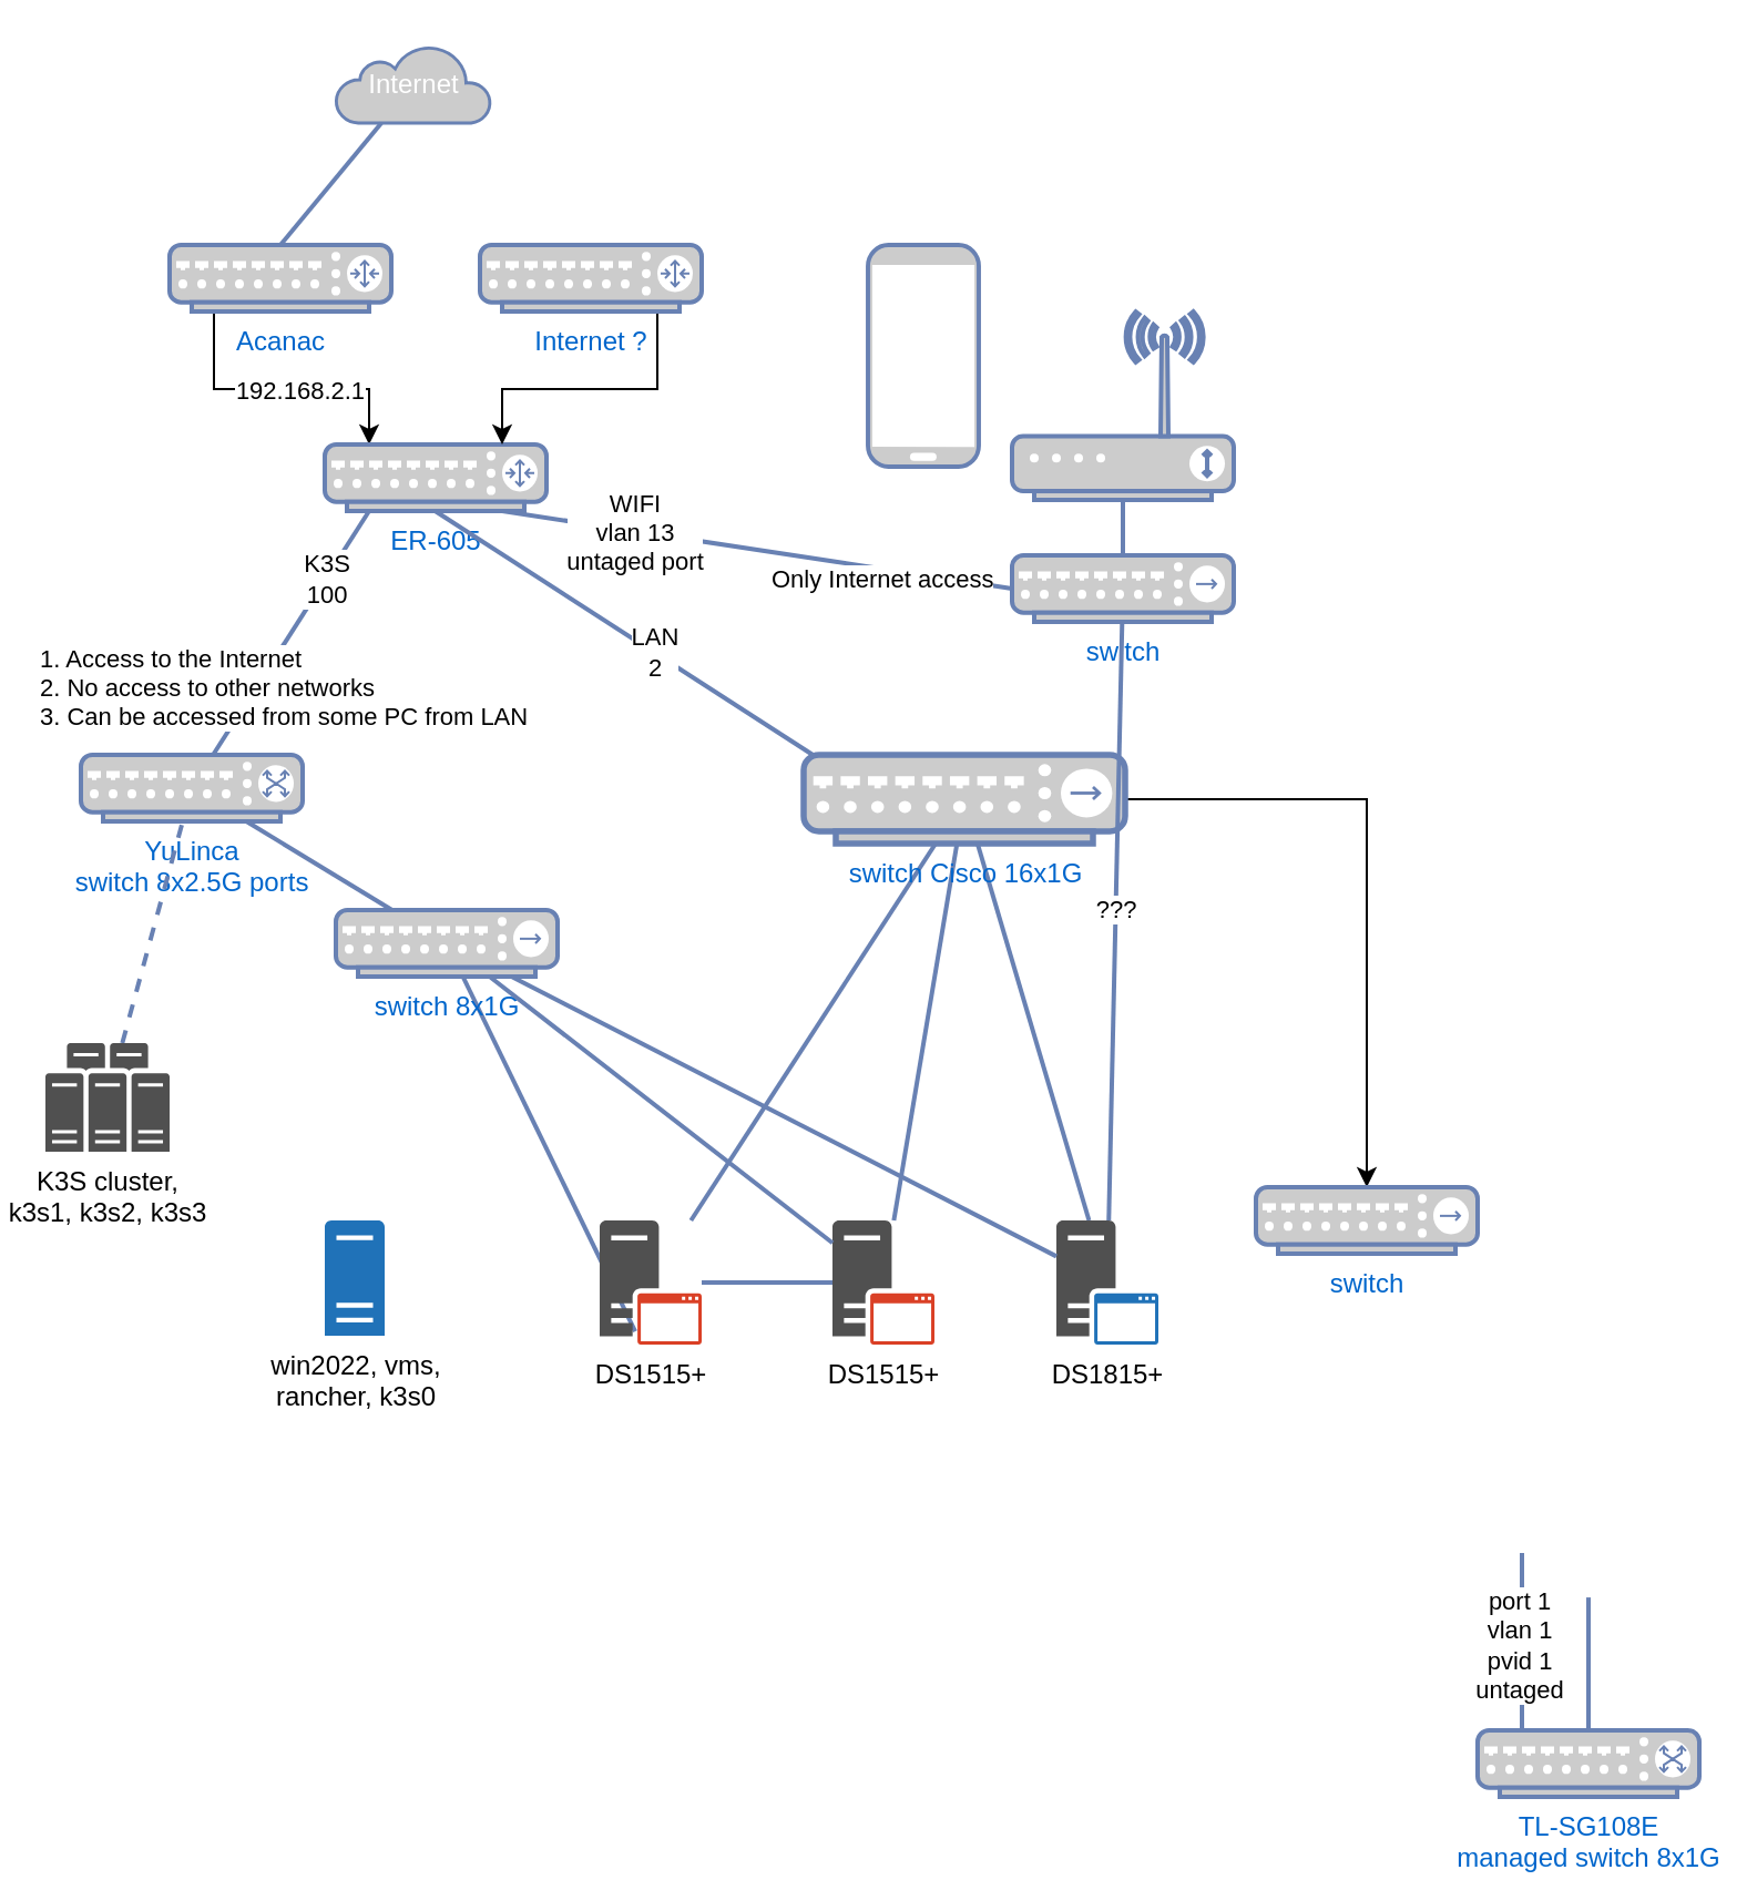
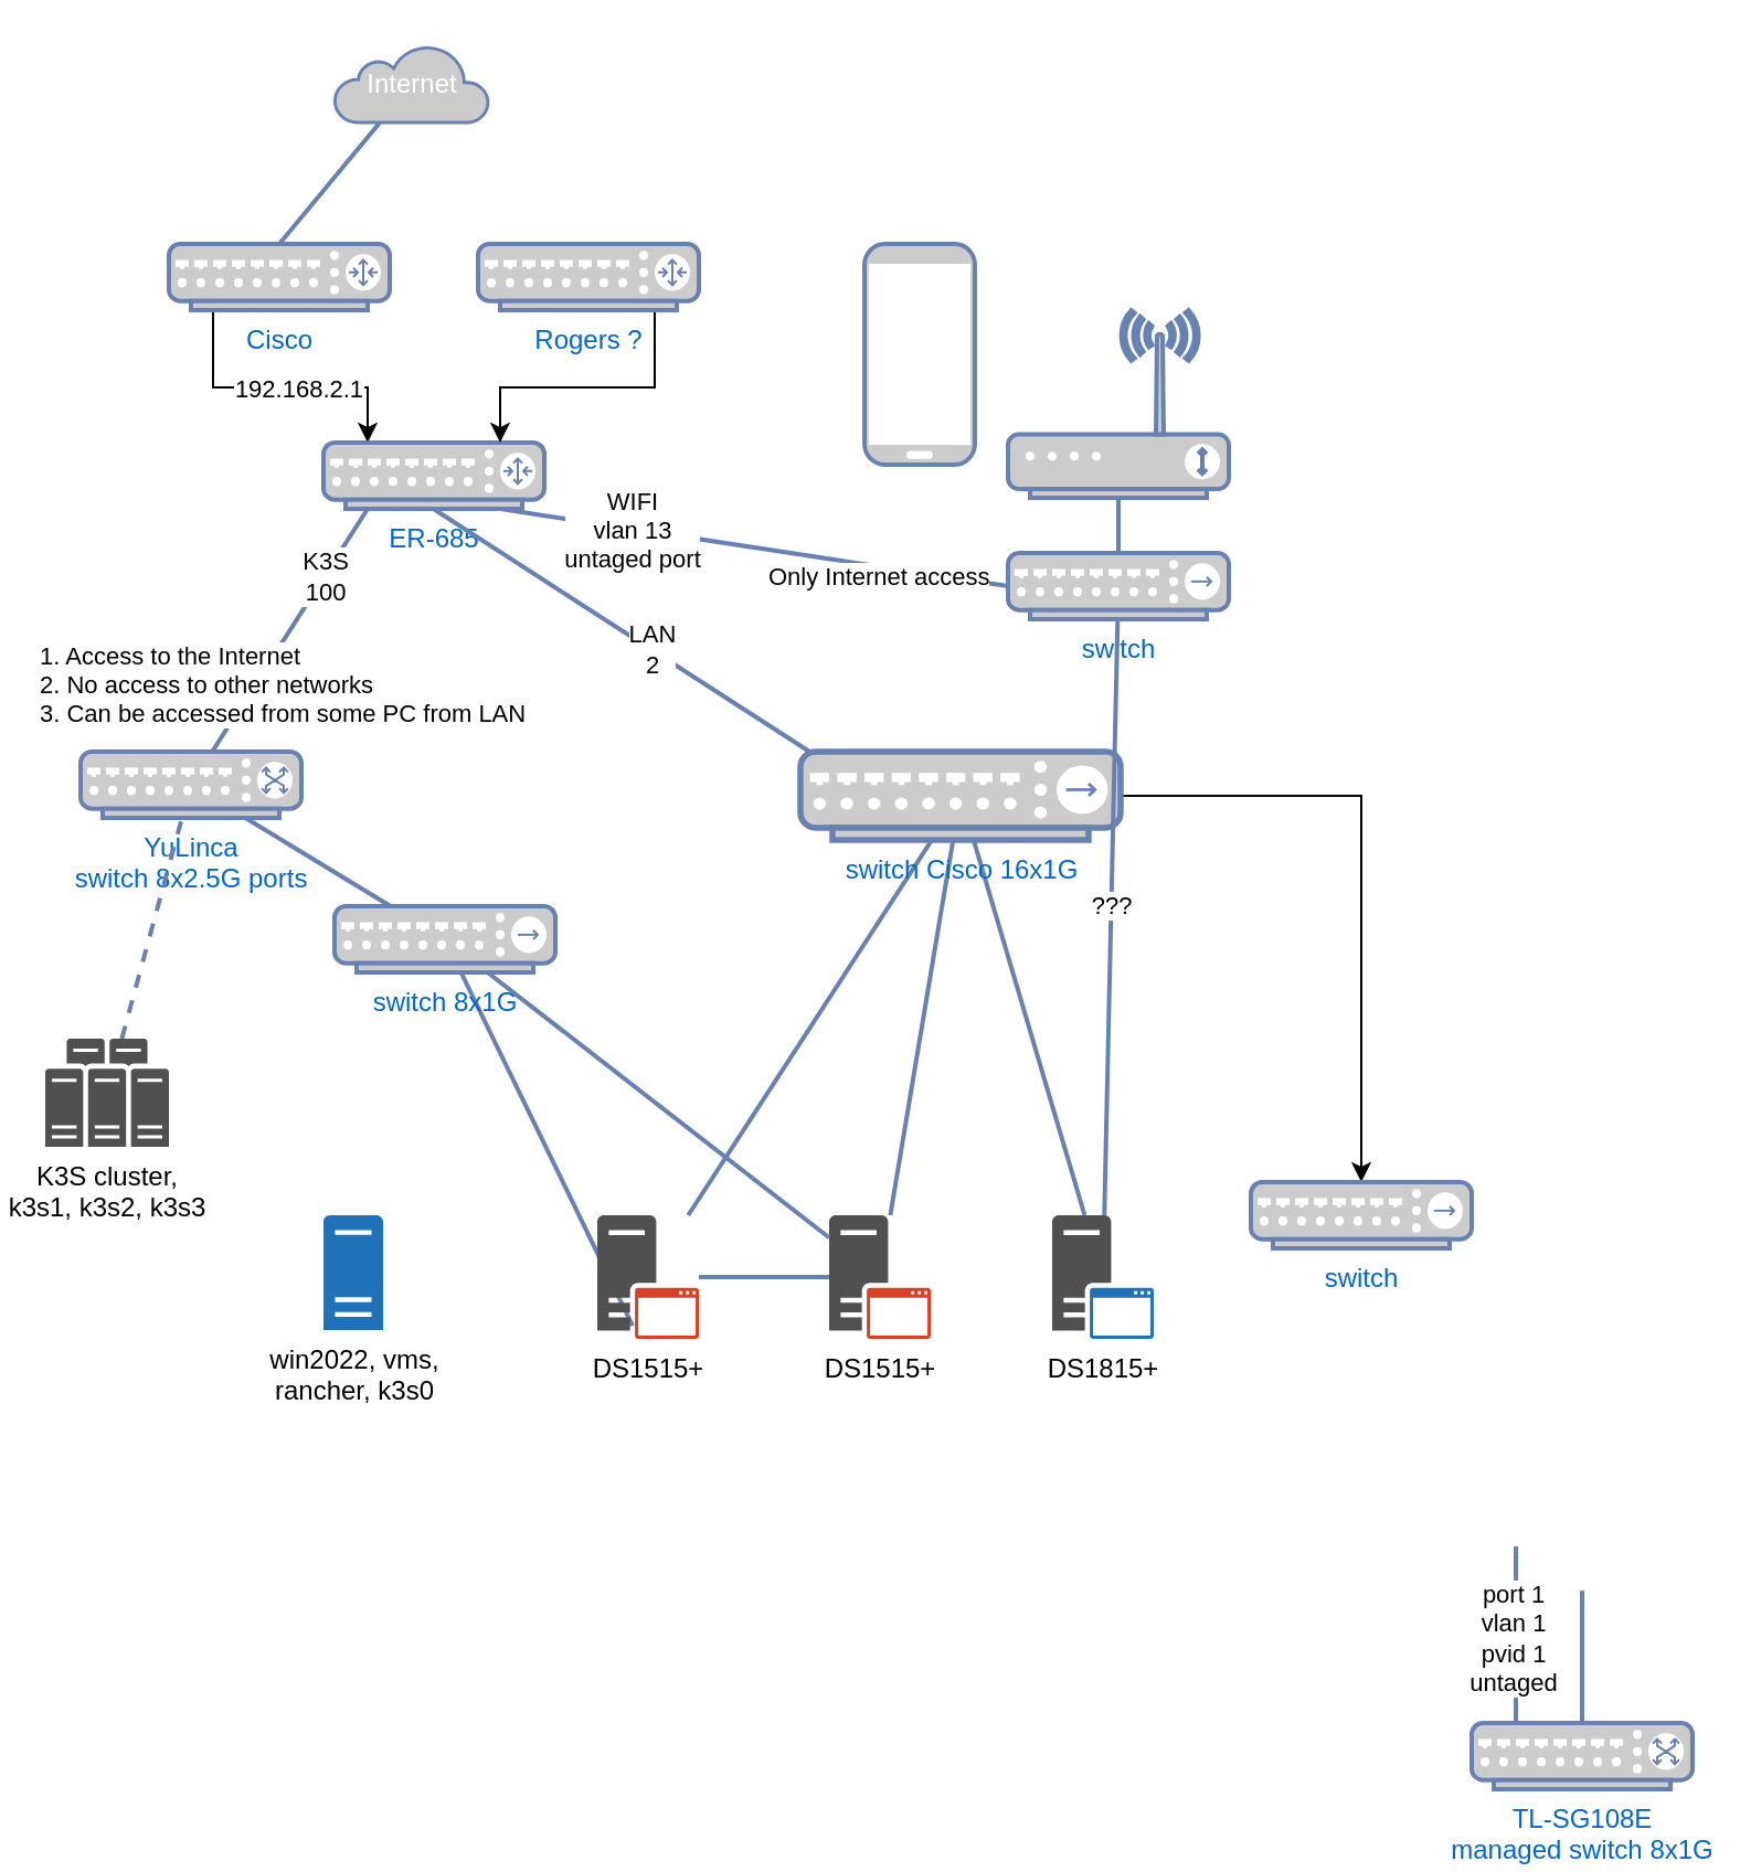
- <mxCell id="5" value="Acanac" style="fontColor=#0066CC;verticalAlign=top;verticalLabelPosition=bottom;labelPosition=center;align=center;html=1;outlineConnect=0;fillColor=#CCCCCC;strokeColor=#6881B3;gradientColor=none;gradientDirection=north;strokeWidth=2;shape=mxgraph.networks.router;" parent="1" vertex="1"><mxGeometry x="76" y="110" width="100" height="30" as="geometry" /></mxCell>
+ <mxCell id="5" value="Cisco" style="fontColor=#0066CC;verticalAlign=top;verticalLabelPosition=bottom;labelPosition=center;align=center;html=1;outlineConnect=0;fillColor=#CCCCCC;strokeColor=#6881B3;gradientColor=none;gradientDirection=north;strokeWidth=2;shape=mxgraph.networks.router;" parent="1" vertex="1"><mxGeometry x="76" y="110" width="100" height="30" as="geometry" /></mxCell>
- <mxCell id="19" value="Internet ?" style="fontColor=#0066CC;verticalAlign=top;verticalLabelPosition=bottom;labelPosition=center;align=center;html=1;outlineConnect=0;fillColor=#CCCCCC;strokeColor=#6881B3;gradientColor=none;gradientDirection=north;strokeWidth=2;shape=mxgraph.networks.router;" parent="1" vertex="1"><mxGeometry x="216" y="110" width="100" height="30" as="geometry" /></mxCell>
+ <mxCell id="19" value="Rogers ?" style="fontColor=#0066CC;verticalAlign=top;verticalLabelPosition=bottom;labelPosition=center;align=center;html=1;outlineConnect=0;fillColor=#CCCCCC;strokeColor=#6881B3;gradientColor=none;gradientDirection=north;strokeWidth=2;shape=mxgraph.networks.router;" parent="1" vertex="1"><mxGeometry x="216" y="110" width="100" height="30" as="geometry" /></mxCell>
- <mxCell id="6" value="ER-605" style="fontColor=#0066CC;verticalAlign=top;verticalLabelPosition=bottom;labelPosition=center;align=center;html=1;outlineConnect=0;fillColor=#CCCCCC;strokeColor=#6881B3;gradientColor=none;gradientDirection=north;strokeWidth=2;shape=mxgraph.networks.router;" parent="1" vertex="1"><mxGeometry x="146" y="200" width="100" height="30" as="geometry" /></mxCell>
+ <mxCell id="6" value="ER-685" style="fontColor=#0066CC;verticalAlign=top;verticalLabelPosition=bottom;labelPosition=center;align=center;html=1;outlineConnect=0;fillColor=#CCCCCC;strokeColor=#6881B3;gradientColor=none;gradientDirection=north;strokeWidth=2;shape=mxgraph.networks.router;" parent="1" vertex="1"><mxGeometry x="146" y="200" width="100" height="30" as="geometry" /></mxCell>
- <mxCell id="42" value="" style="strokeColor=#6881B3;edgeStyle=none;rounded=0;endArrow=none;html=1;strokeWidth=2;" parent="1" source="40" target="36" edge="1"><mxGeometry relative="1" as="geometry"><mxPoint x="362" y="680" as="sourcePoint" /><mxPoint x="480" y="600" as="targetPoint" /></mxGeometry></mxCell>
